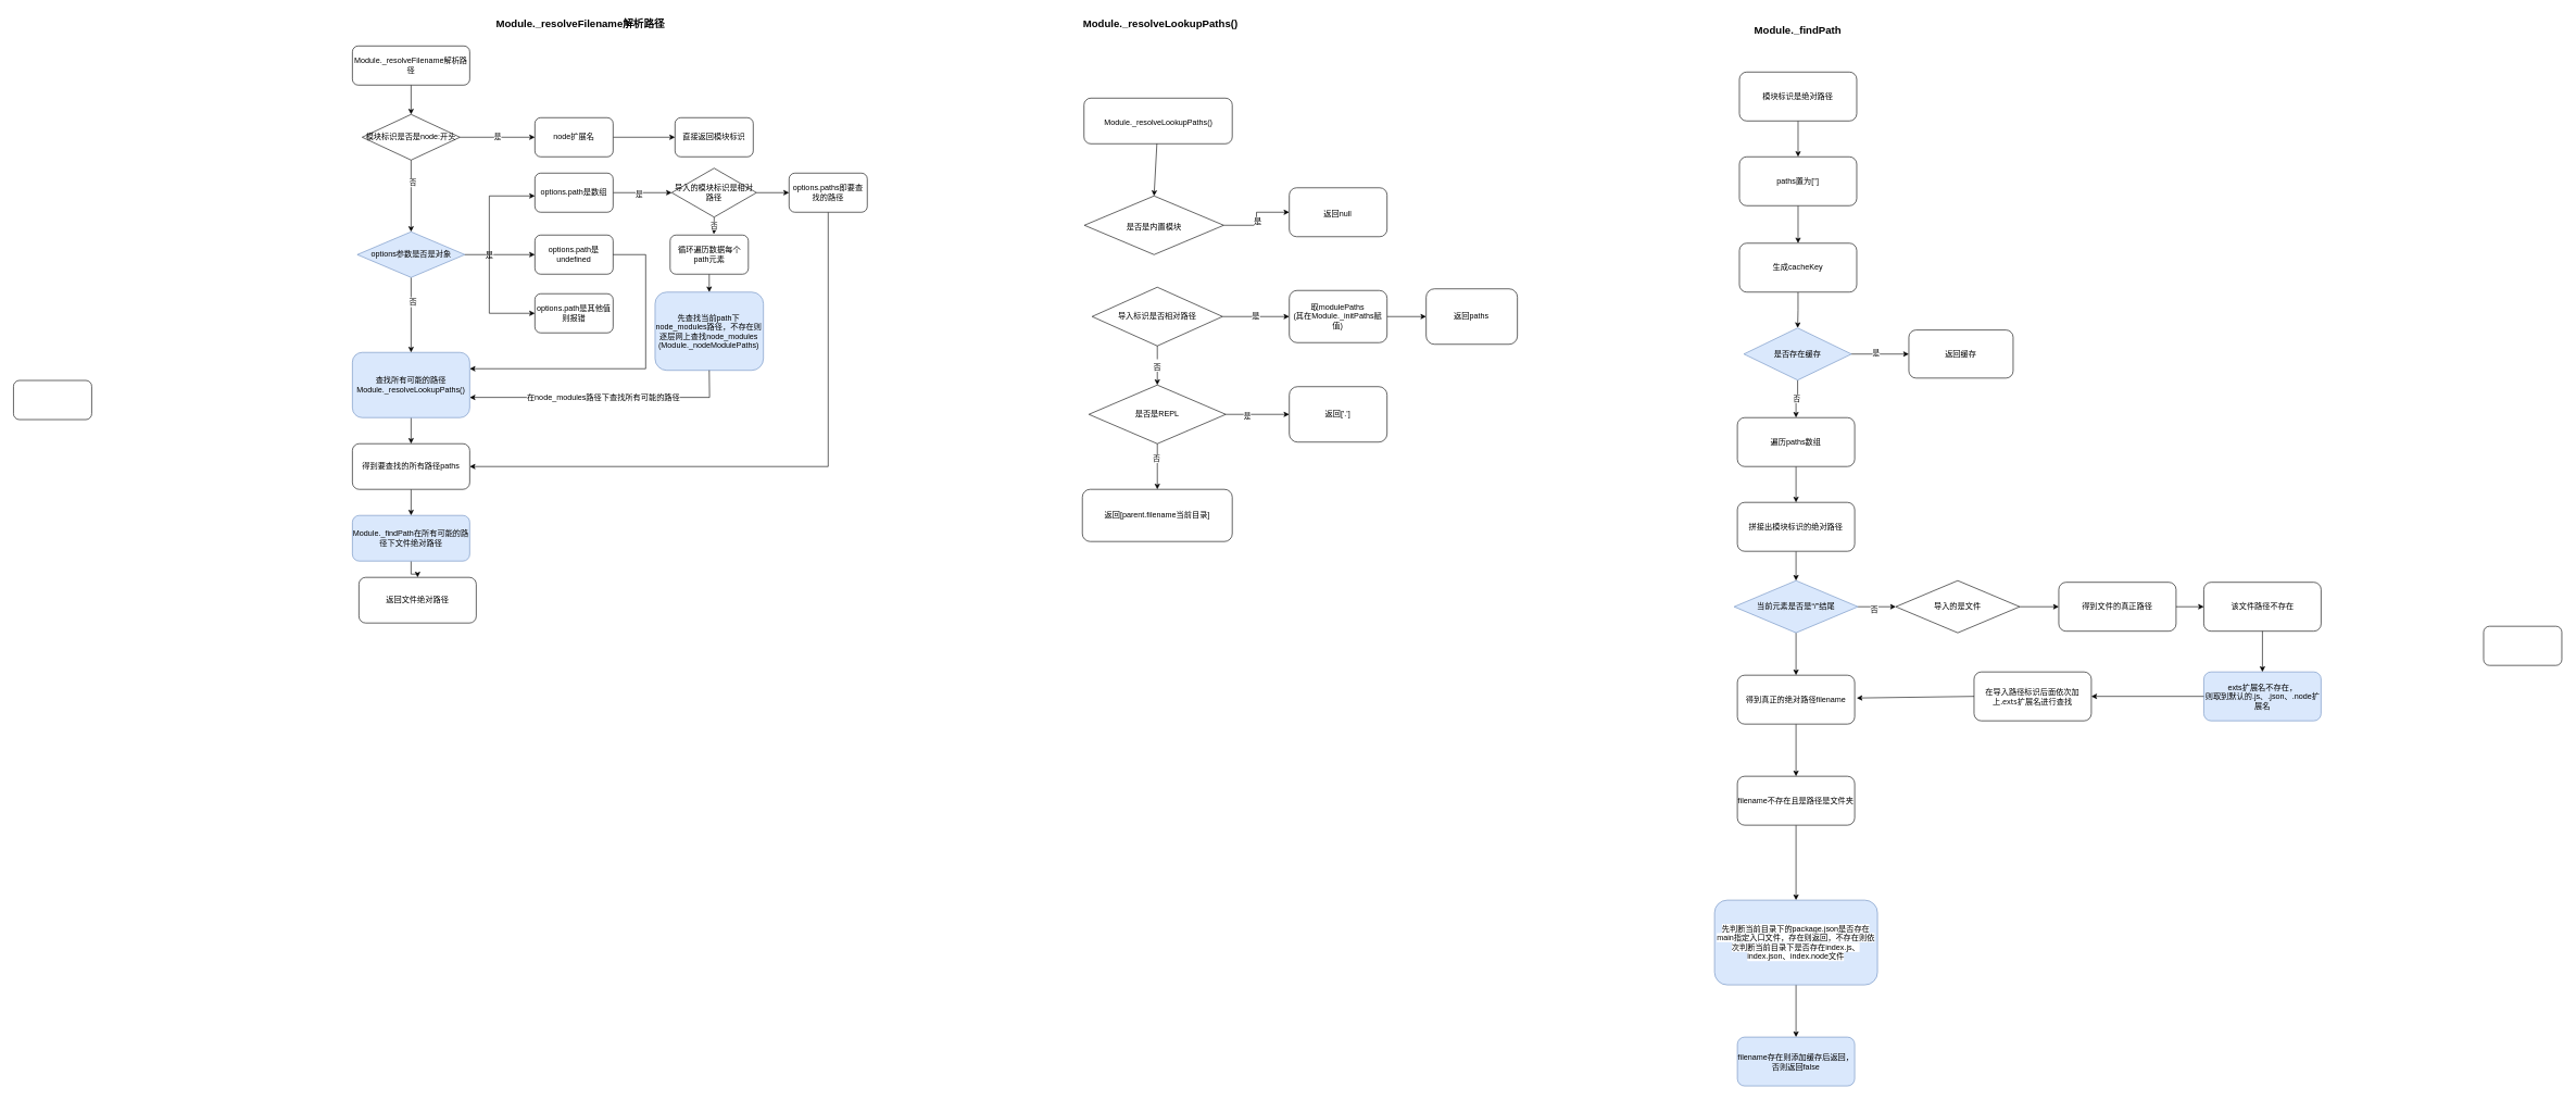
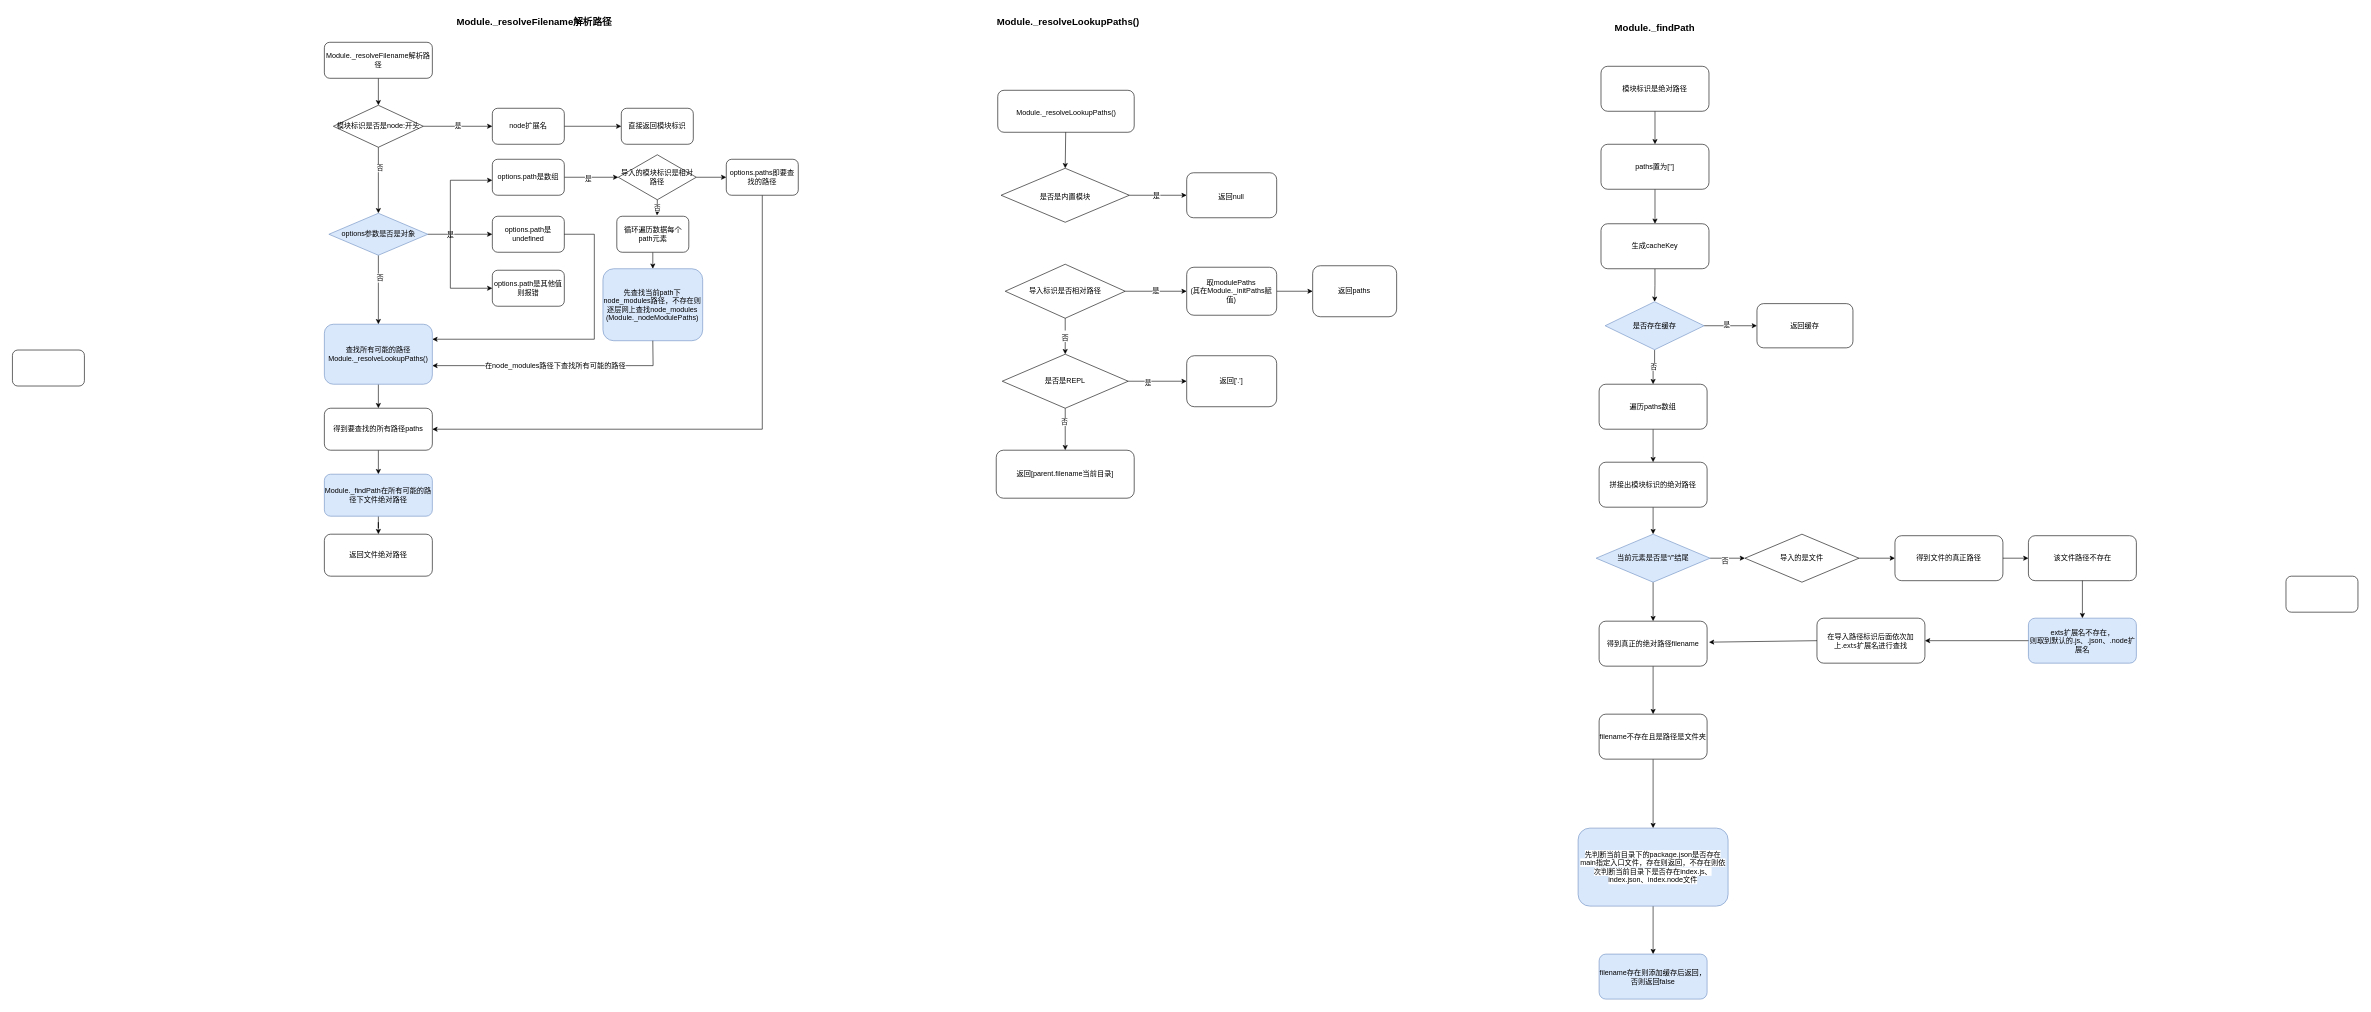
- <mxCell id="55" value="&lt;font style=&quot;font-size: 12px;&quot;&gt;是否是内置模块&lt;/font&gt;" style="rhombus;whiteSpace=wrap;html=1;fontSize=16;" parent="1" vertex="1"><mxGeometry x="1663.12" y="300" width="213.75" height="90" as="geometry" /></mxCell>
+ <mxCell id="55" value="&lt;font style=&quot;font-size: 12px;&quot;&gt;是否是内置模块&lt;/font&gt;" style="rhombus;whiteSpace=wrap;html=1;fontSize=16;" parent="1" vertex="1"><mxGeometry x="1668.12" y="280" width="213.75" height="90" as="geometry" /></mxCell>
- <mxCell id="21" value="返回文件绝对路径" style="rounded=1;whiteSpace=wrap;html=1;" parent="1" vertex="1"><mxGeometry x="550" y="885" width="180" height="70" as="geometry" /></mxCell>
+ <mxCell id="21" value="返回文件绝对路径" style="rounded=1;whiteSpace=wrap;html=1;" parent="1" vertex="1"><mxGeometry x="540" y="890" width="180" height="70" as="geometry" /></mxCell>
